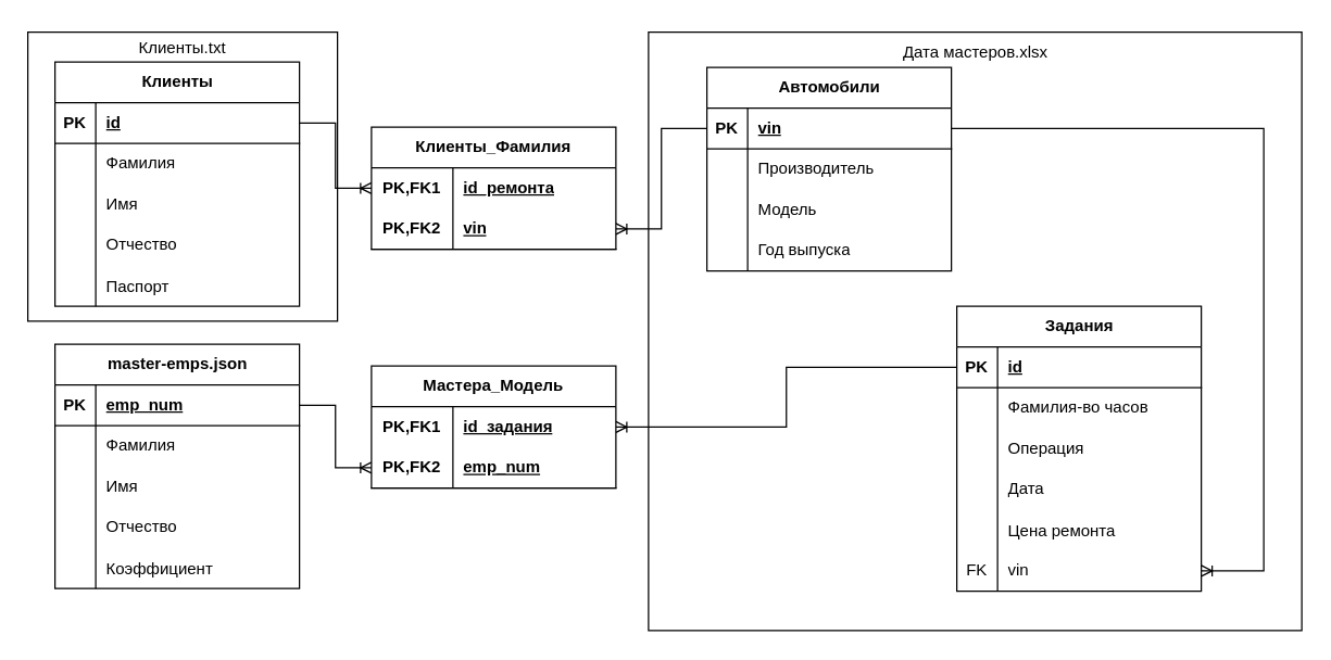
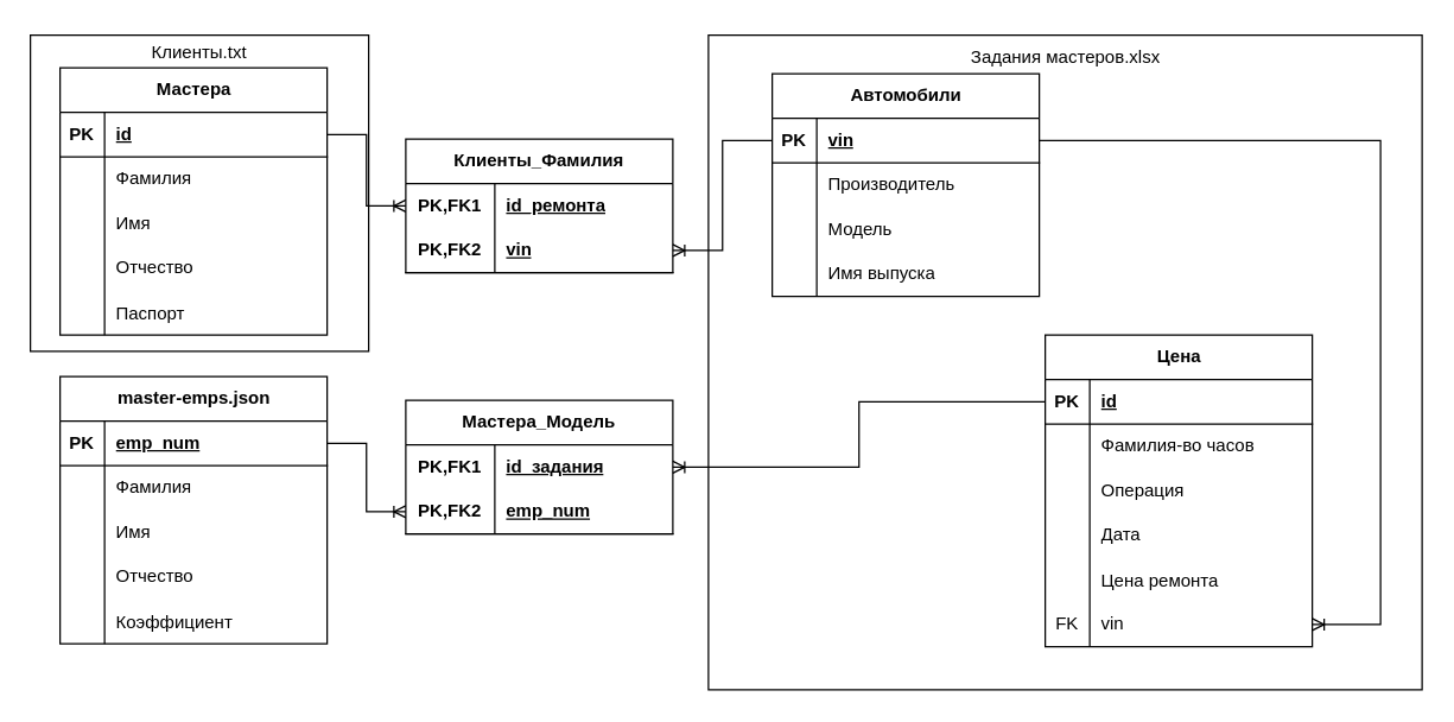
- <mxCell id="87" value="Дата мастеров.xlsx" style="text;html=1;align=center;verticalAlign=middle;whiteSpace=wrap;rounded=0;" vertex="1" parent="1"><mxGeometry x="650.5" y="23" width="134" height="30" as="geometry" /></mxCell>
+ <mxCell id="87" value="Задания мастеров.xlsx" style="text;html=1;align=center;verticalAlign=middle;whiteSpace=wrap;rounded=0;" vertex="1" parent="1"><mxGeometry x="650.5" y="23" width="134" height="30" as="geometry" /></mxCell>
- <mxCell id="23" value="Клиенты" style="shape=table;startSize=30;container=1;collapsible=1;childLayout=tableLayout;fixedRows=1;rowLines=0;fontStyle=1;align=center;resizeLast=1;html=1;" parent="1" vertex="1"><mxGeometry x="40" y="45" width="180" height="180" as="geometry" /></mxCell>
+ <mxCell id="23" value="Мастера" style="shape=table;startSize=30;container=1;collapsible=1;childLayout=tableLayout;fixedRows=1;rowLines=0;fontStyle=1;align=center;resizeLast=1;html=1;" parent="1" vertex="1"><mxGeometry x="40" y="45" width="180" height="180" as="geometry" /></mxCell>
- <mxCell id="67" value="Год выпуска" style="shape=partialRectangle;connectable=0;fillColor=none;top=0;left=0;bottom=0;right=0;align=left;spacingLeft=6;overflow=hidden;whiteSpace=wrap;html=1;" parent="65" vertex="1"><mxGeometry x="30" width="150" height="30" as="geometry"><mxRectangle width="150" height="30" as="alternateBounds" /></mxGeometry></mxCell>
+ <mxCell id="67" value="Имя выпуска" style="shape=partialRectangle;connectable=0;fillColor=none;top=0;left=0;bottom=0;right=0;align=left;spacingLeft=6;overflow=hidden;whiteSpace=wrap;html=1;" parent="65" vertex="1"><mxGeometry x="30" width="150" height="30" as="geometry"><mxRectangle width="150" height="30" as="alternateBounds" /></mxGeometry></mxCell>
- <mxCell id="4" value="Задания" style="shape=table;startSize=30;container=1;collapsible=1;childLayout=tableLayout;fixedRows=1;rowLines=0;fontStyle=1;align=center;resizeLast=1;html=1;" parent="1" vertex="1"><mxGeometry x="704" y="225" width="180" height="210" as="geometry" /></mxCell>
+ <mxCell id="4" value="Цена" style="shape=table;startSize=30;container=1;collapsible=1;childLayout=tableLayout;fixedRows=1;rowLines=0;fontStyle=1;align=center;resizeLast=1;html=1;" parent="1" vertex="1"><mxGeometry x="704" y="225" width="180" height="210" as="geometry" /></mxCell>
